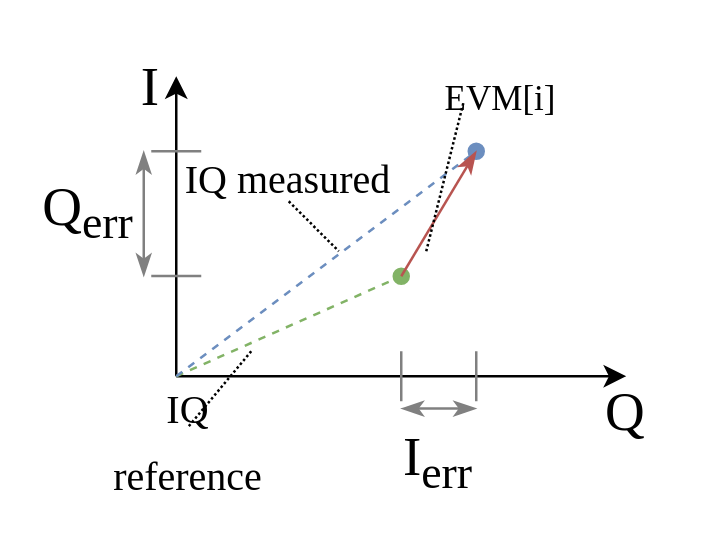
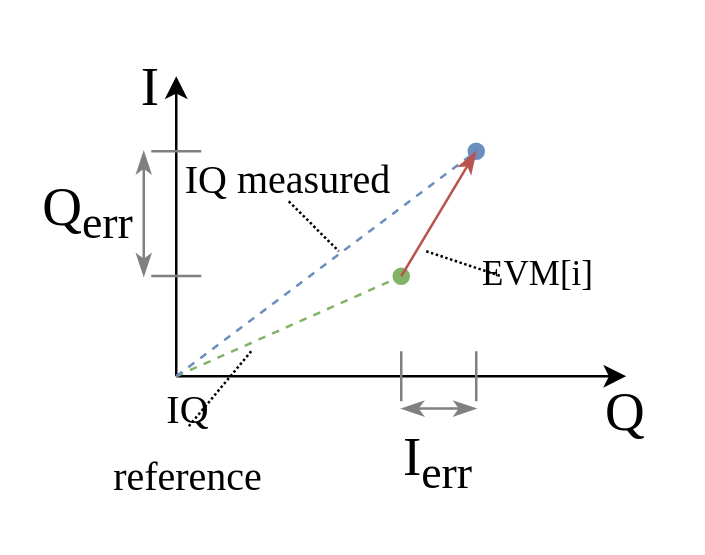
- <mxCell id="9" value="EVM[i]" style="text;html=1;strokeColor=none;fillColor=none;align=center;verticalAlign=middle;whiteSpace=wrap;rounded=0;fontSize=14;fontFamily=UGent Panno Text;fontColor=default;" parent="1" vertex="1"><mxGeometry x="185" y="30" width="30" height="20" as="geometry" /></mxCell>
+ <mxCell id="9" value="EVM[i]" style="text;html=1;strokeColor=none;fillColor=none;align=center;verticalAlign=middle;whiteSpace=wrap;rounded=0;fontSize=14;fontFamily=UGent Panno Text;fontColor=default;" parent="1" vertex="1"><mxGeometry x="200" y="100" width="30" height="20" as="geometry" /></mxCell>
